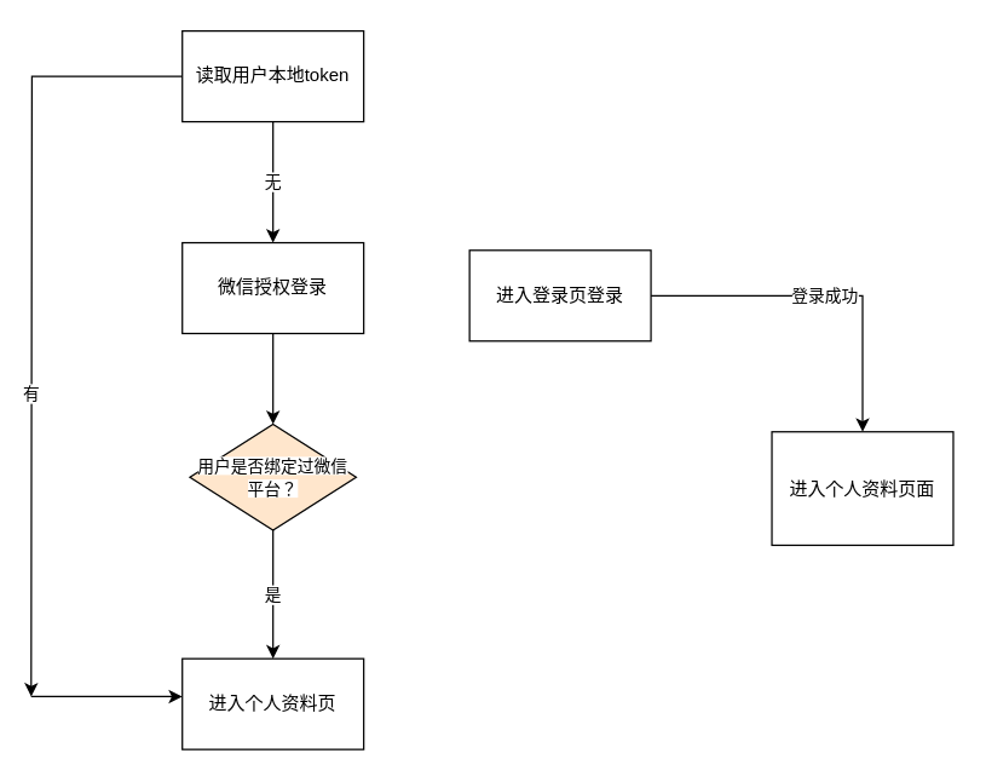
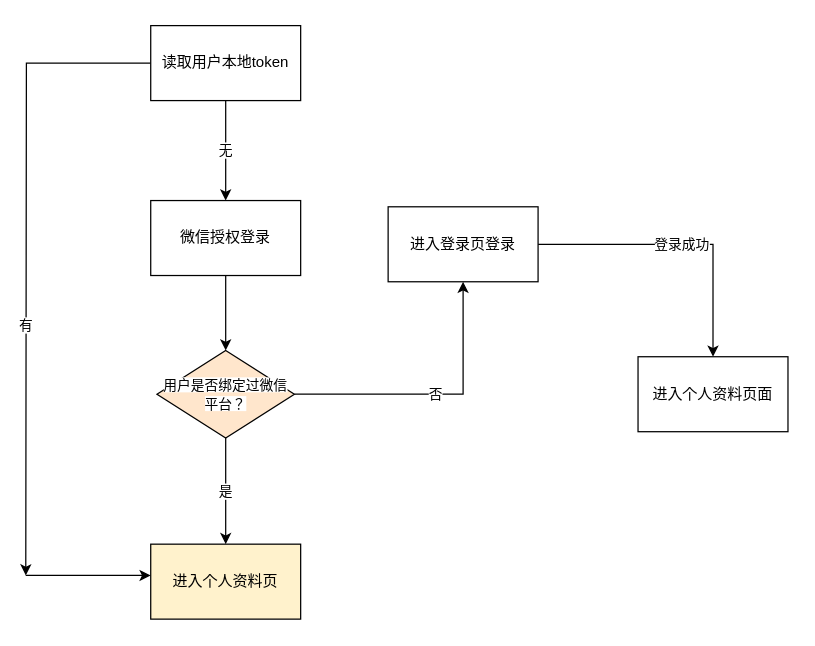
+ <mxCell id="5" value="否" style="edgeStyle=orthogonalEdgeStyle;rounded=0;orthogonalLoop=1;jettySize=auto;html=1;" edge="1" parent="1" source="6" target="9"><mxGeometry relative="1" as="geometry" /></mxCell>
- <mxCell id="10" value="进入个人资料页面" style="whiteSpace=wrap;html=1;" vertex="1" parent="1"><mxGeometry x="510" y="285" width="120" height="75" as="geometry" /></mxCell>
+ <mxCell id="10" value="进入个人资料页面" style="whiteSpace=wrap;html=1;" vertex="1" parent="1"><mxGeometry x="510" y="285" width="120" height="60" as="geometry" /></mxCell>
- <mxCell id="7" value="进入个人资料页" style="whiteSpace=wrap;html=1;" vertex="1" parent="1"><mxGeometry x="120" y="435" width="120" height="60" as="geometry" /></mxCell>
+ <mxCell id="7" value="进入个人资料页" style="whiteSpace=wrap;html=1;fillColor=#fff2cc;" vertex="1" parent="1"><mxGeometry x="120" y="435" width="120" height="60" as="geometry" /></mxCell>
